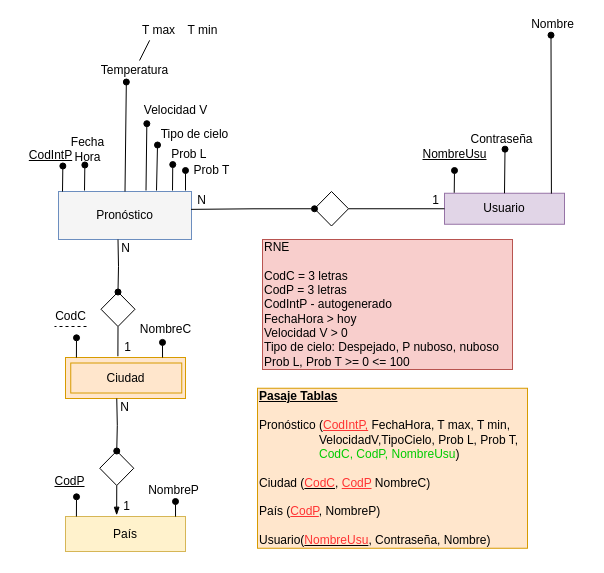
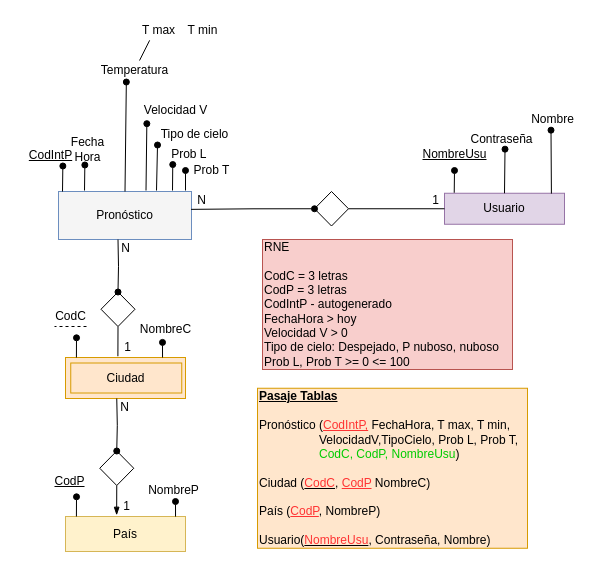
- <mxCell id="24" value="Nombre" style="text;html=1;resizable=0;autosize=1;align=center;verticalAlign=middle;points=[];fillColor=none;strokeColor=none;rounded=0;" parent="1" vertex="1"><mxGeometry x="522" y="14.13" width="60" height="20" as="geometry" /></mxCell>
+ <mxCell id="24" value="Nombre" style="text;html=1;resizable=0;autosize=1;align=center;verticalAlign=middle;points=[];fillColor=none;strokeColor=none;rounded=0;" parent="1" vertex="1"><mxGeometry x="522" y="109.13" width="60" height="20" as="geometry" /></mxCell>
